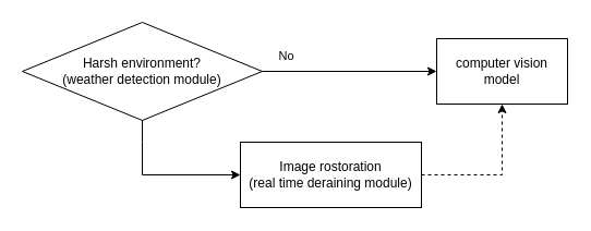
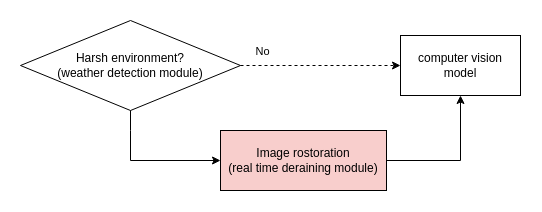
- <mxCell id="7" value="" style="endArrow=classic;html=1;rounded=0;exitX=1;exitY=0.5;exitDx=0;exitDy=0;entryX=0;entryY=0.5;entryDx=0;entryDy=0;" parent="1" source="3" target="4" edge="1"><mxGeometry width="50" height="50" relative="1" as="geometry"><mxPoint x="360" y="140" as="sourcePoint" /><mxPoint x="410" y="90" as="targetPoint" /></mxGeometry></mxCell>
+ <mxCell id="7" value="" style="endArrow=classic;html=1;rounded=0;exitX=1;exitY=0.5;exitDx=0;exitDy=0;entryX=0;entryY=0.5;entryDx=0;entryDy=0;dashed=1;" parent="1" source="3" target="4" edge="1"><mxGeometry width="50" height="50" relative="1" as="geometry"><mxPoint x="360" y="140" as="sourcePoint" /><mxPoint x="410" y="90" as="targetPoint" /></mxGeometry></mxCell>
- <mxCell id="2" value="Image rostoration&lt;br&gt;(real time deraining module)" style="rounded=0;whiteSpace=wrap;html=1;" parent="1" vertex="1"><mxGeometry x="220" y="130" width="166" height="60" as="geometry" /></mxCell>
+ <mxCell id="2" value="Image rostoration&lt;br&gt;(real time deraining module)" style="rounded=0;whiteSpace=wrap;html=1;fillColor=#f8cecc;" parent="1" vertex="1"><mxGeometry x="220" y="130" width="166" height="60" as="geometry" /></mxCell>
- <mxCell id="5" value="" style="endArrow=classic;html=1;rounded=0;exitX=1;exitY=0.5;exitDx=0;exitDy=0;entryX=0.5;entryY=1;entryDx=0;entryDy=0;dashed=1;" parent="1" source="2" target="4" edge="1"><mxGeometry width="50" height="50" relative="1" as="geometry"><mxPoint x="360" y="140" as="sourcePoint" /><mxPoint x="410" y="90" as="targetPoint" /><Array as="points"><mxPoint x="460" y="160" /></Array></mxGeometry></mxCell>
+ <mxCell id="5" value="" style="endArrow=classic;html=1;rounded=0;exitX=1;exitY=0.5;exitDx=0;exitDy=0;entryX=0.5;entryY=1;entryDx=0;entryDy=0;" parent="1" source="2" target="4" edge="1"><mxGeometry width="50" height="50" relative="1" as="geometry"><mxPoint x="360" y="140" as="sourcePoint" /><mxPoint x="410" y="90" as="targetPoint" /><Array as="points"><mxPoint x="460" y="160" /></Array></mxGeometry></mxCell>
